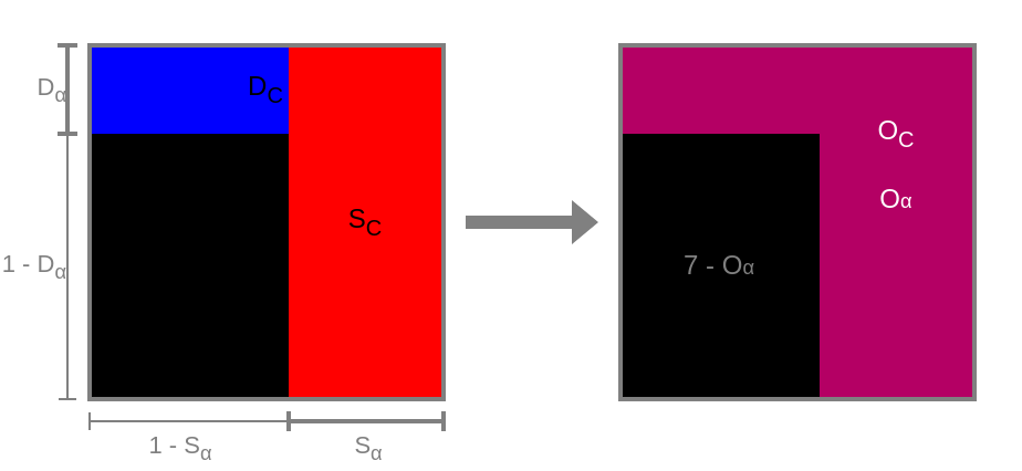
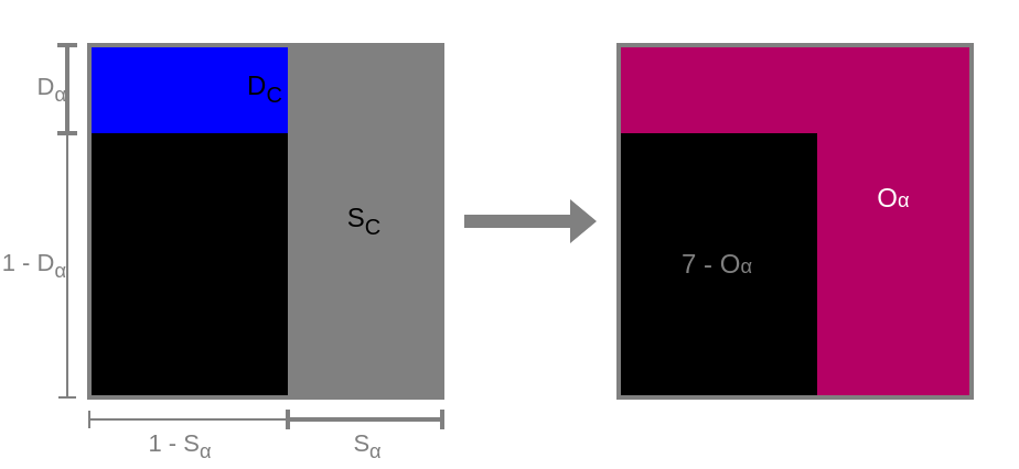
- <mxCell id="14" value="O&lt;sub&gt;C&lt;/sub&gt;" style="text;html=1;strokeColor=none;fillColor=none;align=center;verticalAlign=middle;whiteSpace=wrap;rounded=0;glass=0;labelBackgroundColor=none;fillStyle=auto;pointerEvents=1;strokeWidth=1;fontColor=#FFFFFF;fontFamily=Helvetica;" vertex="1" parent="1"><mxGeometry x="360" y="50" width="70" height="20" as="geometry" /></mxCell>
- <mxCell id="6" value="S&lt;sub&gt;C&lt;/sub&gt;" style="rounded=0;whiteSpace=wrap;html=1;fillColor=#FF0000;strokeColor=none;fillStyle=auto;" vertex="1" parent="1"><mxGeometry x="120" y="20" width="70" height="160" as="geometry" /></mxCell>
+ <mxCell id="6" value="S&lt;sub&gt;C&lt;/sub&gt;" style="rounded=0;whiteSpace=wrap;html=1;fillColor=#808080;strokeColor=none;fillStyle=auto;" vertex="1" parent="1"><mxGeometry x="120" y="20" width="70" height="160" as="geometry" /></mxCell>
